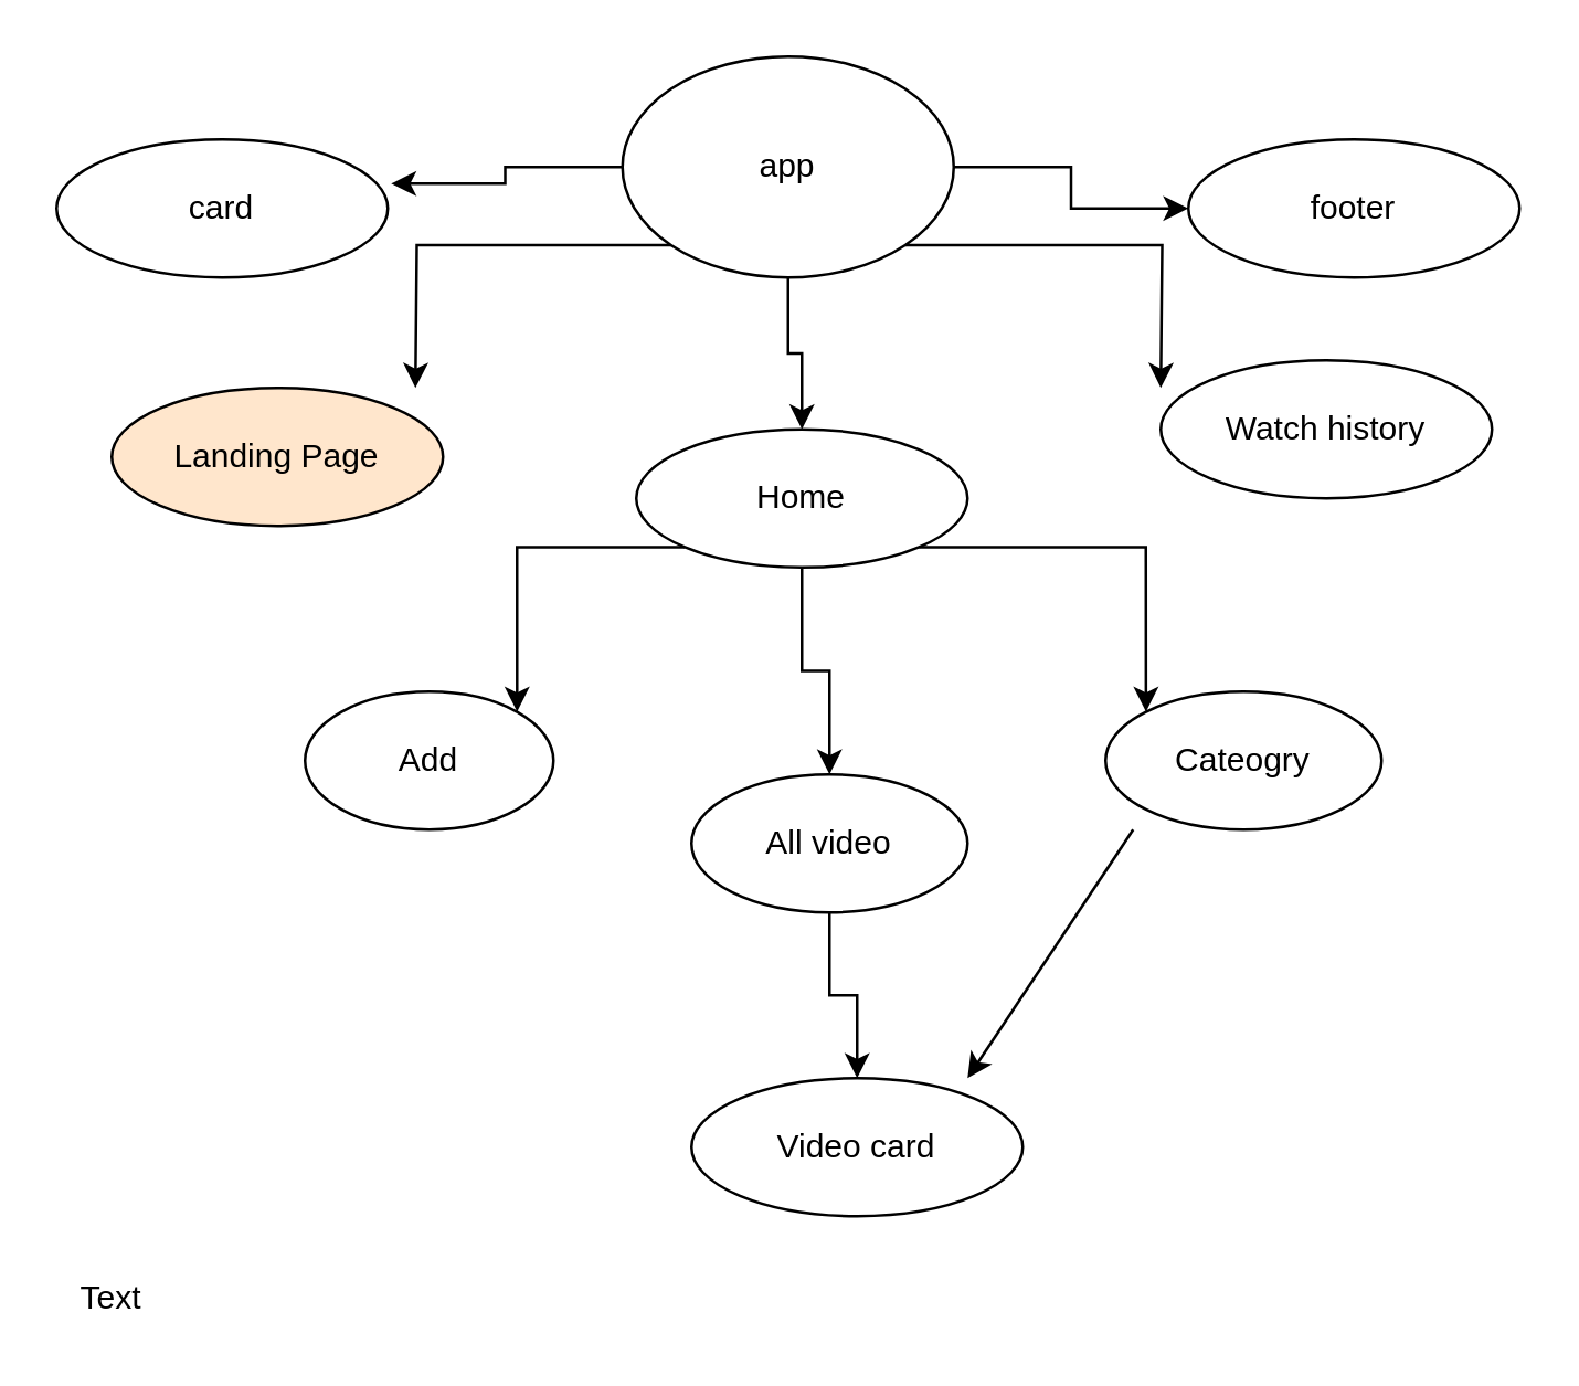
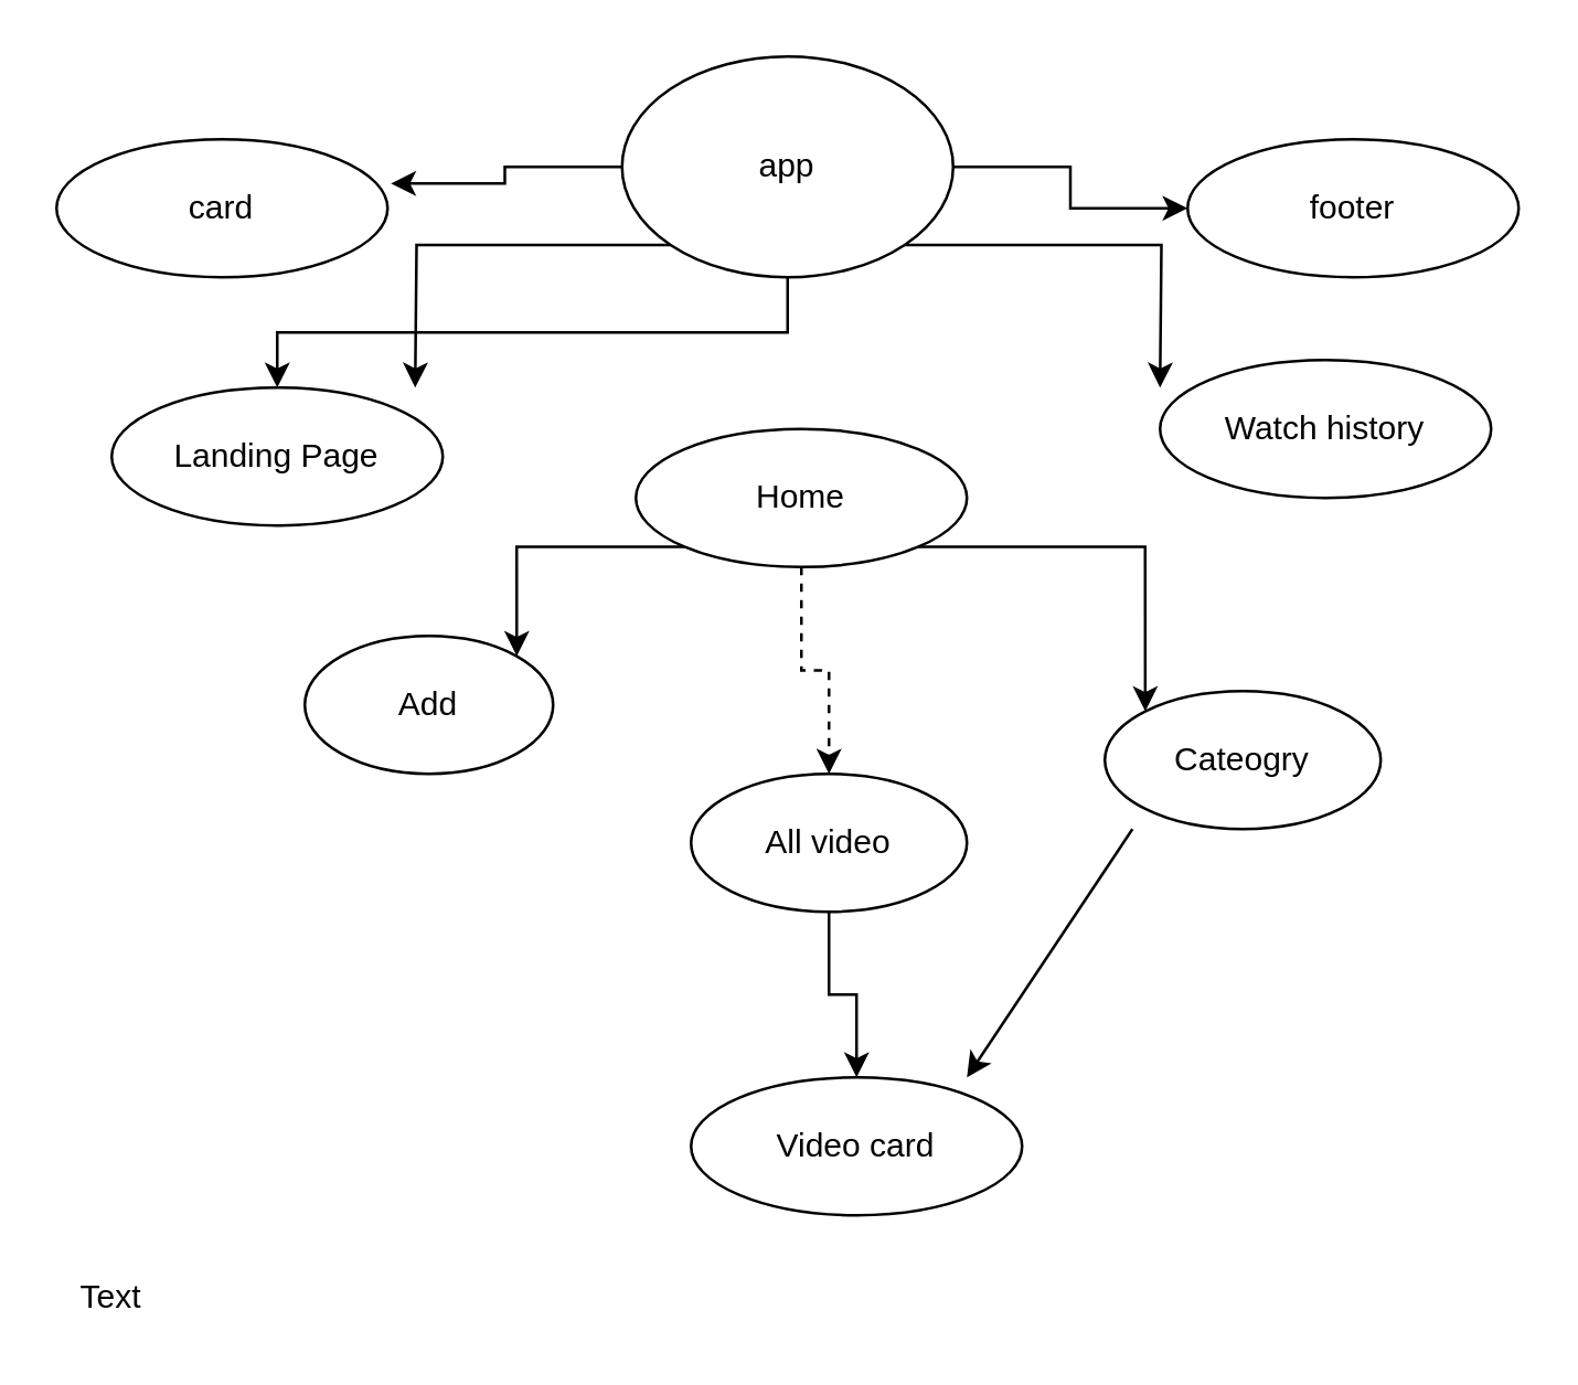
- <mxCell id="4" style="edgeStyle=orthogonalEdgeStyle;rounded=0;orthogonalLoop=1;jettySize=auto;html=1;exitX=0.5;exitY=1;exitDx=0;exitDy=0;" parent="1" source="7" target="12" edge="1"><mxGeometry relative="1" as="geometry" /></mxCell>
+ <mxCell id="4" style="edgeStyle=orthogonalEdgeStyle;rounded=0;orthogonalLoop=1;jettySize=auto;html=1;exitX=0.5;exitY=1;exitDx=0;exitDy=0;" parent="1" source="7" target="8" edge="1"><mxGeometry relative="1" as="geometry" /></mxCell>
- <mxCell id="8" value="Landing Page" style="ellipse;whiteSpace=wrap;html=1;fillColor=#ffe6cc;" parent="1" vertex="1"><mxGeometry x="40" y="140" width="120" height="50" as="geometry" /></mxCell>
+ <mxCell id="8" value="Landing Page" style="ellipse;whiteSpace=wrap;html=1;" parent="1" vertex="1"><mxGeometry x="40" y="140" width="120" height="50" as="geometry" /></mxCell>
- <mxCell id="9" style="edgeStyle=orthogonalEdgeStyle;rounded=0;orthogonalLoop=1;jettySize=auto;html=1;" parent="1" source="12" target="18" edge="1"><mxGeometry relative="1" as="geometry" /></mxCell>
+ <mxCell id="9" style="edgeStyle=orthogonalEdgeStyle;rounded=0;orthogonalLoop=1;jettySize=auto;html=1;dashed=1;" parent="1" source="12" target="18" edge="1"><mxGeometry relative="1" as="geometry" /></mxCell>
- <mxCell id="16" value="Add" style="ellipse;whiteSpace=wrap;html=1;" parent="1" vertex="1"><mxGeometry x="110" y="250" width="90" height="50" as="geometry" /></mxCell>
+ <mxCell id="16" value="Add" style="ellipse;whiteSpace=wrap;html=1;" parent="1" vertex="1"><mxGeometry x="110" y="230" width="90" height="50" as="geometry" /></mxCell>
